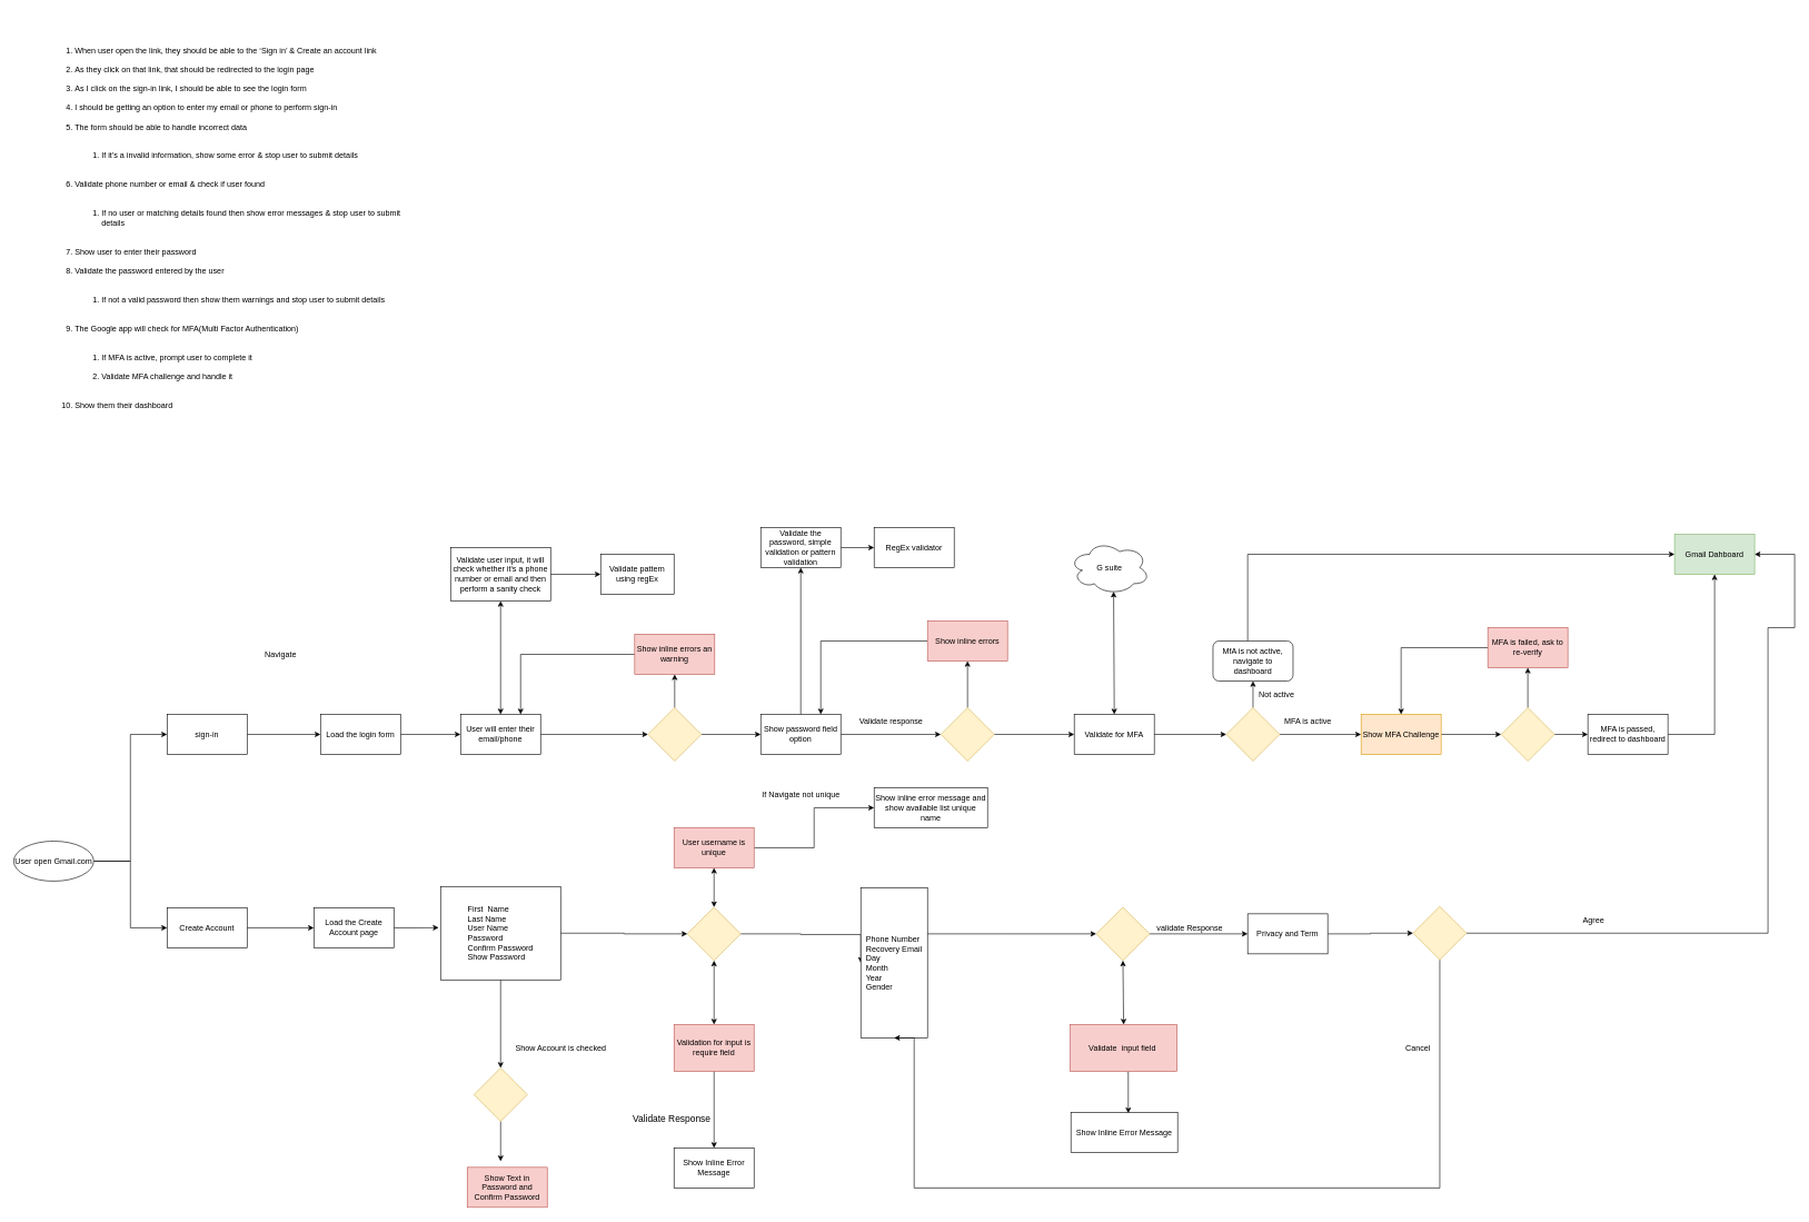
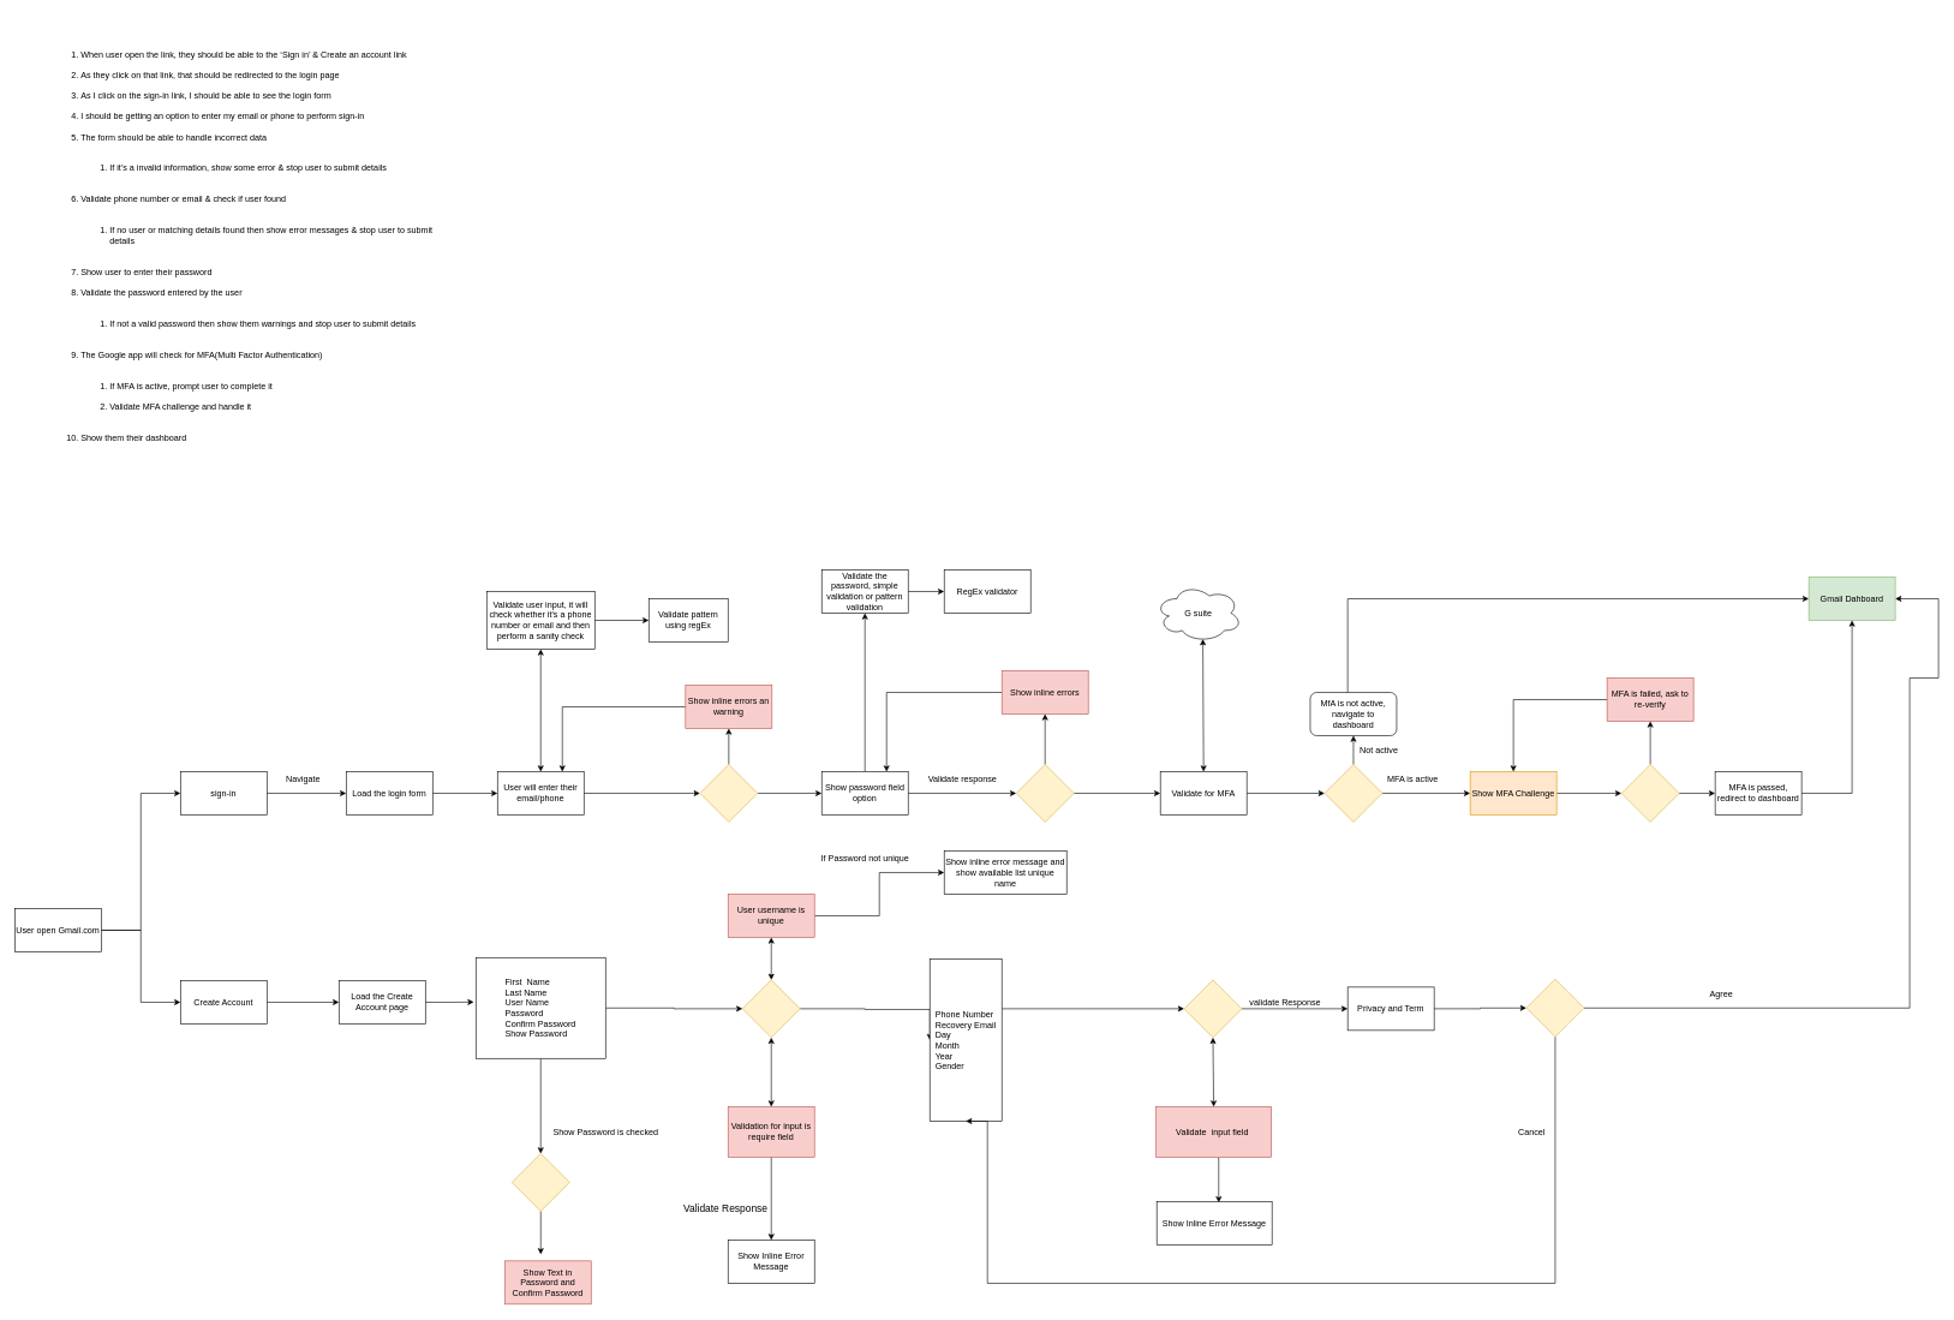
- <mxCell id="12" value="Navigate" style="text;html=1;align=center;verticalAlign=middle;resizable=0;points=[];autosize=1;" parent="1" vertex="1"><mxGeometry x="390" y="970" width="60" height="20" as="geometry" /></mxCell>
+ <mxCell id="12" value="Navigate" style="text;html=1;align=center;verticalAlign=middle;resizable=0;points=[];autosize=1;" parent="1" vertex="1"><mxGeometry x="390" y="1070" width="60" height="20" as="geometry" /></mxCell>
- <mxCell id="76" value="If Navigate not unique" style="text;html=1;align=center;verticalAlign=middle;resizable=0;points=[];autosize=1;strokeColor=none;" parent="1" vertex="1"><mxGeometry x="1130" y="1180" width="140" height="20" as="geometry" /></mxCell>
+ <mxCell id="76" value="If Password not unique" style="text;html=1;align=center;verticalAlign=middle;resizable=0;points=[];autosize=1;strokeColor=none;" parent="1" vertex="1"><mxGeometry x="1130" y="1180" width="140" height="20" as="geometry" /></mxCell>
- <mxCell id="5" value="User open Gmail.com" style="ellipse;whiteSpace=wrap;html=1;" parent="1" vertex="1"><mxGeometry x="20" y="1260" width="120" height="60" as="geometry" /></mxCell>
+ <mxCell id="5" value="User open Gmail.com" style="rounded=0;whiteSpace=wrap;html=1;" parent="1" vertex="1"><mxGeometry x="20" y="1260" width="120" height="60" as="geometry" /></mxCell>
- <mxCell id="71" value="Show Account is checked" style="text;html=1;align=center;verticalAlign=middle;resizable=0;points=[];autosize=1;strokeColor=none;" parent="1" vertex="1"><mxGeometry x="760" y="1560" width="160" height="20" as="geometry" /></mxCell>
+ <mxCell id="71" value="Show Password is checked" style="text;html=1;align=center;verticalAlign=middle;resizable=0;points=[];autosize=1;strokeColor=none;" parent="1" vertex="1"><mxGeometry x="760" y="1560" width="160" height="20" as="geometry" /></mxCell>
